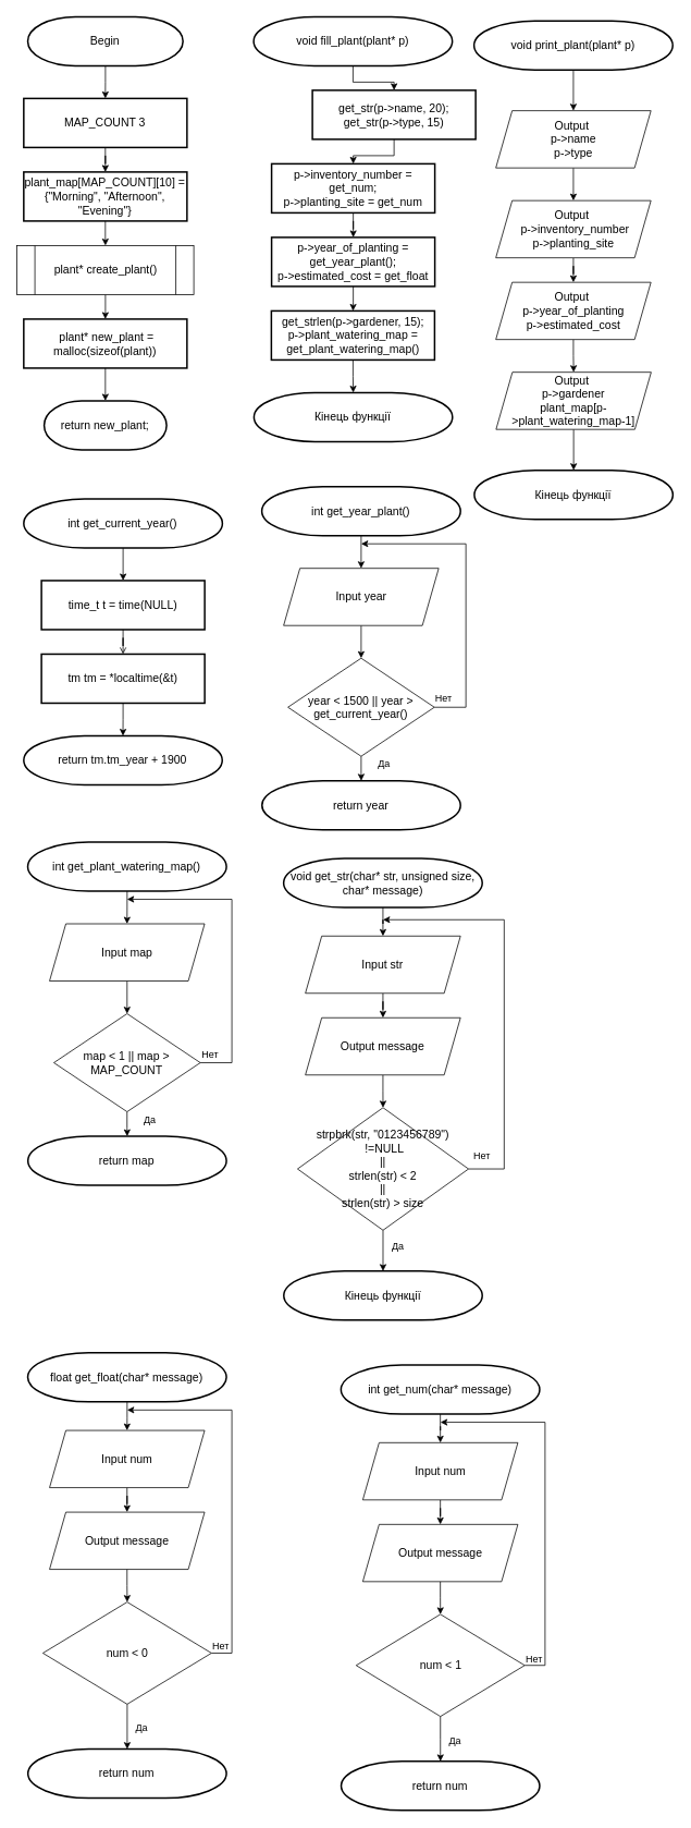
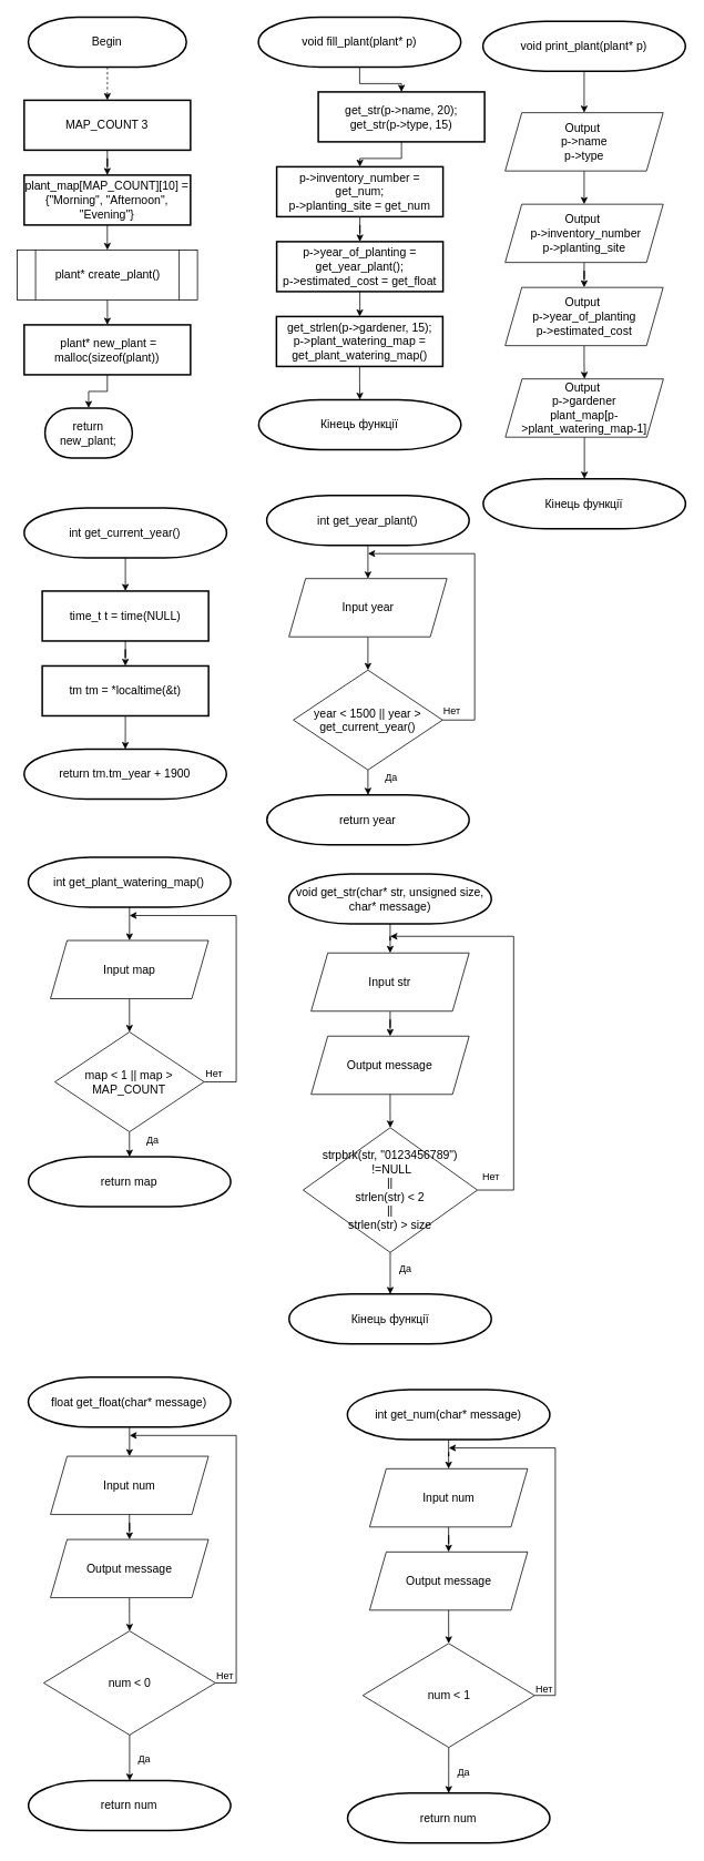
- <mxCell id="2" value="" style="edgeStyle=orthogonalEdgeStyle;rounded=0;orthogonalLoop=1;jettySize=auto;html=1;" edge="1" parent="1" source="3" target="5"><mxGeometry relative="1" as="geometry" /></mxCell>
+ <mxCell id="2" value="" style="edgeStyle=orthogonalEdgeStyle;rounded=0;orthogonalLoop=1;jettySize=auto;html=1;dashed=1;" edge="1" parent="1" source="3" target="5"><mxGeometry relative="1" as="geometry" /></mxCell>
- <mxCell id="12" value="&lt;span style=&quot;font-size: 14px;&quot;&gt;return new_plant;&lt;/span&gt;" style="strokeWidth=2;html=1;shape=mxgraph.flowchart.terminator;whiteSpace=wrap;" vertex="1" parent="1"><mxGeometry x="53.33" y="490" width="150" height="60" as="geometry" /></mxCell>
+ <mxCell id="12" value="&lt;span style=&quot;font-size: 14px;&quot;&gt;return new_plant;&lt;/span&gt;" style="strokeWidth=2;html=1;shape=mxgraph.flowchart.terminator;whiteSpace=wrap;" vertex="1" parent="1"><mxGeometry x="53.33" y="490" width="105" height="60" as="geometry" /></mxCell>
- <mxCell id="39" value="" style="edgeStyle=orthogonalEdgeStyle;rounded=0;orthogonalLoop=1;jettySize=auto;html=1;endArrow=open;" edge="1" parent="1" source="40" target="38"><mxGeometry relative="1" as="geometry" /></mxCell>
+ <mxCell id="39" value="" style="edgeStyle=orthogonalEdgeStyle;rounded=0;orthogonalLoop=1;jettySize=auto;html=1;" edge="1" parent="1" source="40" target="38"><mxGeometry relative="1" as="geometry" /></mxCell>
